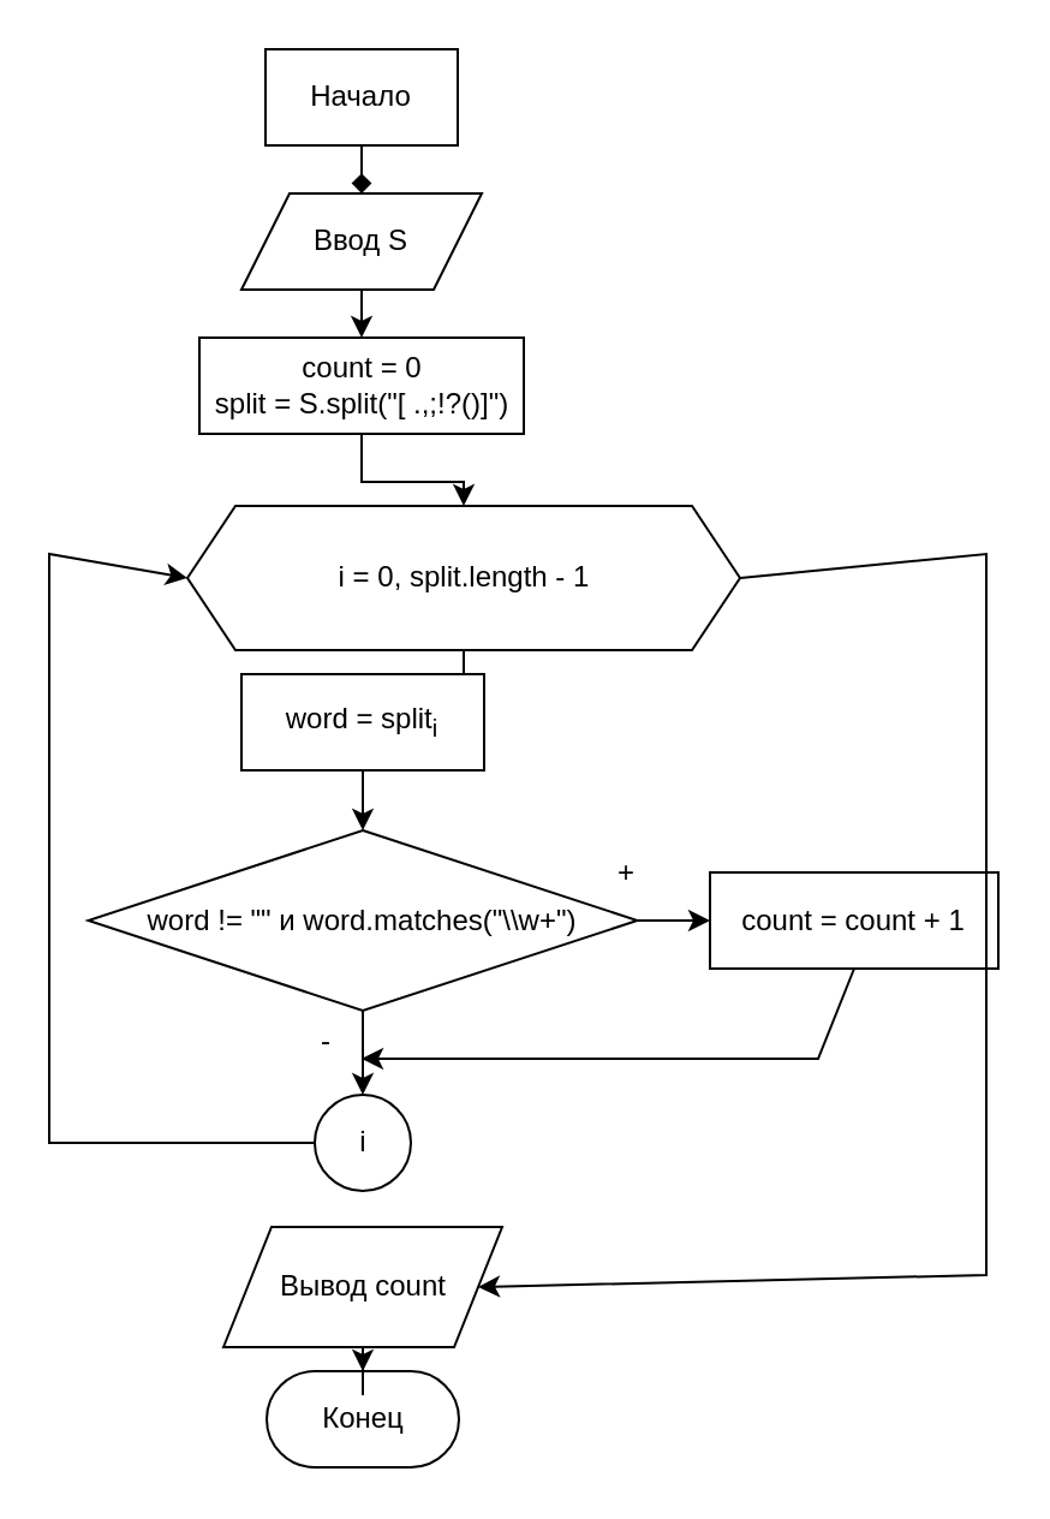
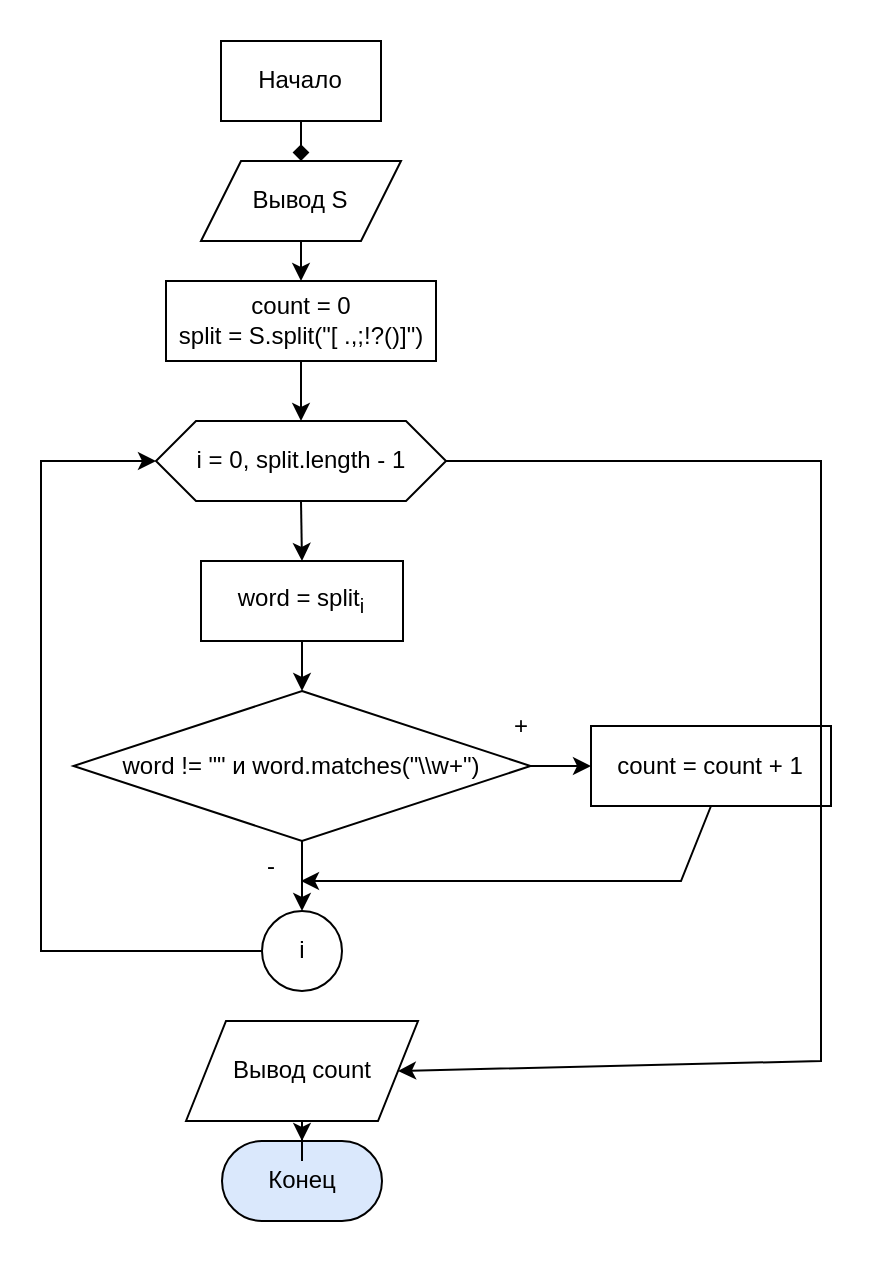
- <mxCell id="5" value="Ввод S" style="shape=parallelogram;perimeter=parallelogramPerimeter;whiteSpace=wrap;html=1;fixedSize=1;" vertex="1" parent="1"><mxGeometry x="100" y="80" width="100" height="40" as="geometry" /></mxCell>
+ <mxCell id="5" value="Вывод S" style="shape=parallelogram;perimeter=parallelogramPerimeter;whiteSpace=wrap;html=1;fixedSize=1;" vertex="1" parent="1"><mxGeometry x="100" y="80" width="100" height="40" as="geometry" /></mxCell>
- <mxCell id="12" value="i = 0, split.length - 1" style="shape=hexagon;perimeter=hexagonPerimeter2;whiteSpace=wrap;html=1;fixedSize=1;" vertex="1" parent="1"><mxGeometry x="77.5" y="210" width="230" height="60" as="geometry" /></mxCell>
+ <mxCell id="12" value="i = 0, split.length - 1" style="shape=hexagon;perimeter=hexagonPerimeter2;whiteSpace=wrap;html=1;fixedSize=1;" vertex="1" parent="1"><mxGeometry x="77.5" y="210" width="145" height="40" as="geometry" /></mxCell>
- <mxCell id="8" value="Конец" style="rounded=1;whiteSpace=wrap;html=1;arcSize=50;" vertex="1" parent="1"><mxGeometry x="110.5" y="570" width="80" height="40" as="geometry" /></mxCell>
+ <mxCell id="8" value="Конец" style="rounded=1;whiteSpace=wrap;html=1;arcSize=50;fillColor=#dae8fc;" vertex="1" parent="1"><mxGeometry x="110.5" y="570" width="80" height="40" as="geometry" /></mxCell>
